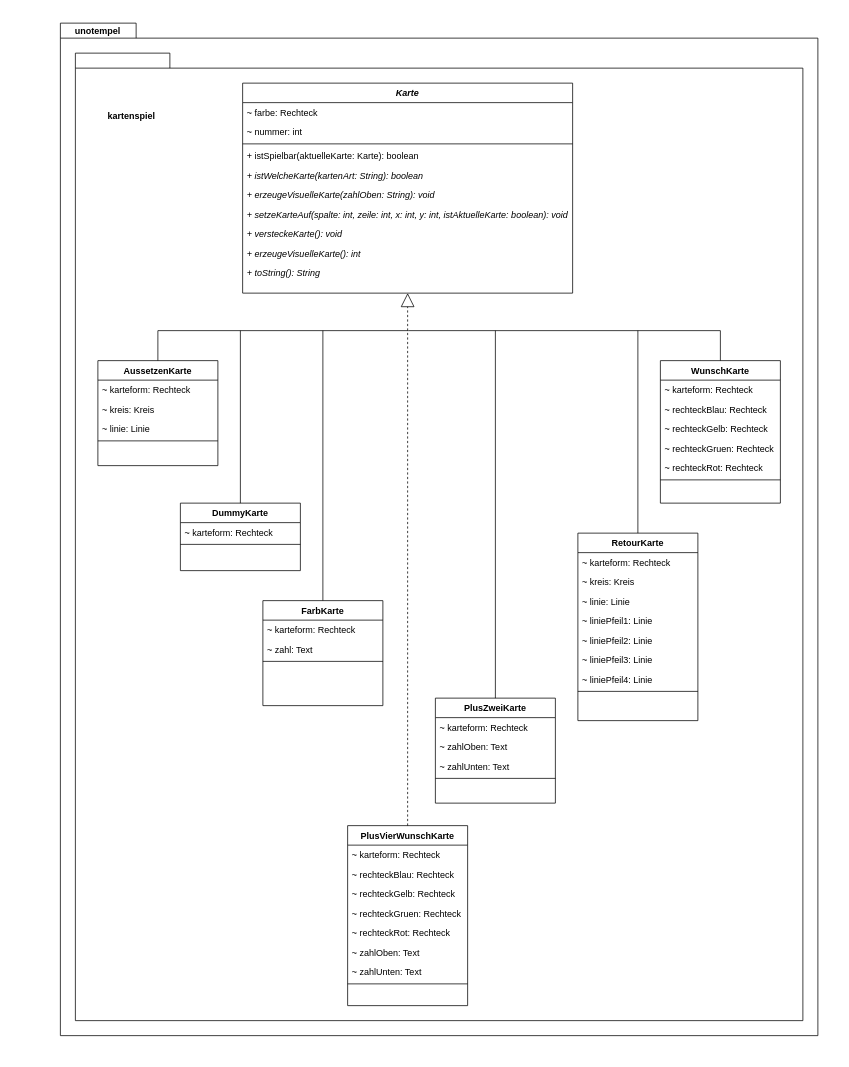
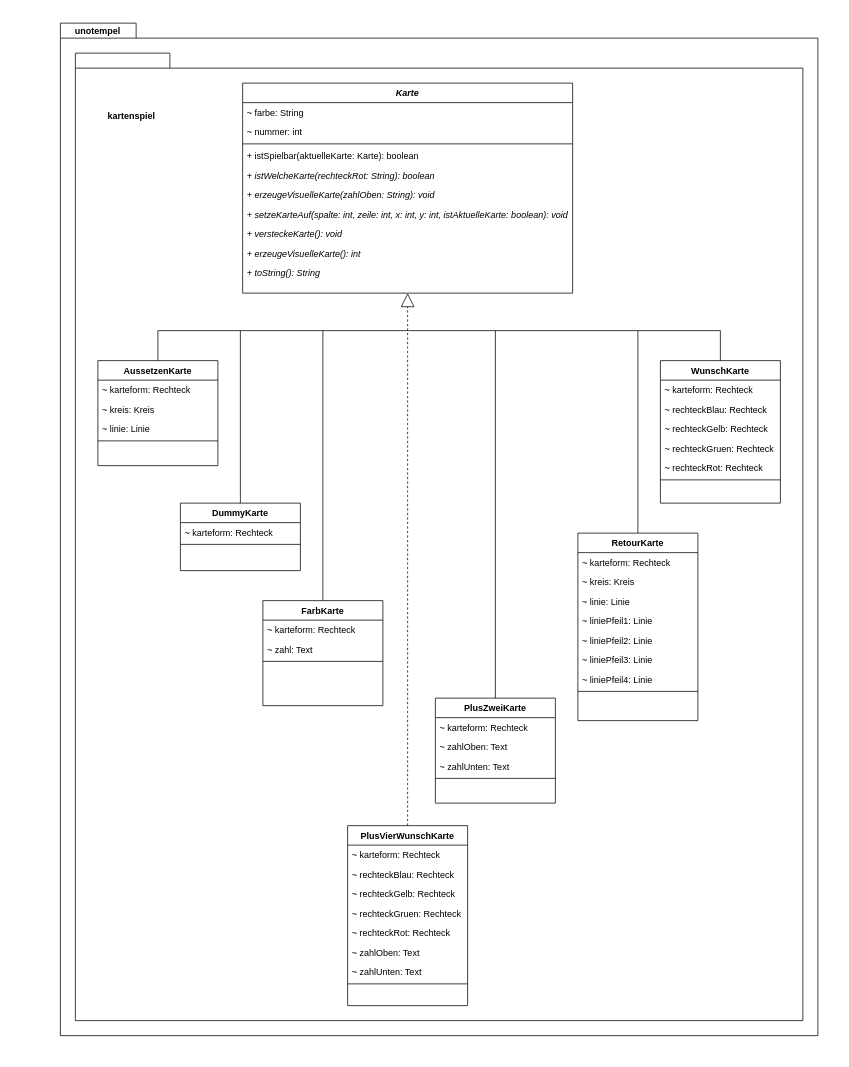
- <mxCell id="7" value="~ farbe: Rechteck" style="text;align=left;verticalAlign=top;spacingLeft=4;spacingRight=4;overflow=hidden;rotatable=0;points=[[0,0.5],[1,0.5]];portConstraint=eastwest;" parent="6" vertex="1"><mxGeometry y="26" width="440" height="26" as="geometry" /></mxCell>
+ <mxCell id="7" value="~ farbe: String" style="text;align=left;verticalAlign=top;spacingLeft=4;spacingRight=4;overflow=hidden;rotatable=0;points=[[0,0.5],[1,0.5]];portConstraint=eastwest;" parent="6" vertex="1"><mxGeometry y="26" width="440" height="26" as="geometry" /></mxCell>
- <mxCell id="11" value="+ istWelcheKarte(kartenArt: String): boolean" style="text;align=left;verticalAlign=top;spacingLeft=4;spacingRight=4;overflow=hidden;rotatable=0;points=[[0,0.5],[1,0.5]];portConstraint=eastwest;rounded=0;shadow=0;html=0;fontStyle=2" parent="6" vertex="1"><mxGeometry y="110" width="440" height="26" as="geometry" /></mxCell>
+ <mxCell id="11" value="+ istWelcheKarte(rechteckRot: String): boolean" style="text;align=left;verticalAlign=top;spacingLeft=4;spacingRight=4;overflow=hidden;rotatable=0;points=[[0,0.5],[1,0.5]];portConstraint=eastwest;rounded=0;shadow=0;html=0;fontStyle=2" parent="6" vertex="1"><mxGeometry y="110" width="440" height="26" as="geometry" /></mxCell>
